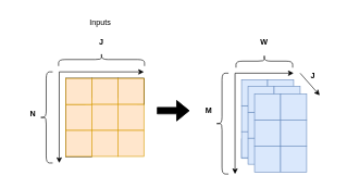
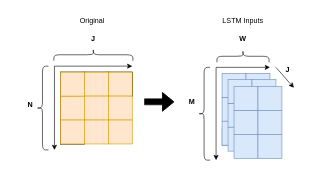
- <mxCell id="3" value="Inputs&amp;nbsp;" style="text;html=1;strokeColor=none;fillColor=none;align=center;verticalAlign=middle;whiteSpace=wrap;rounded=0;" vertex="1" parent="1"><mxGeometry x="125" y="20" width="60" height="30" as="geometry" /></mxCell>
+ <mxCell id="3" value="Original&amp;nbsp;" style="text;html=1;strokeColor=none;fillColor=none;align=center;verticalAlign=middle;whiteSpace=wrap;rounded=0;" vertex="1" parent="1"><mxGeometry x="125" y="20" width="60" height="30" as="geometry" /></mxCell>
+ <mxCell id="4" value="LSTM Inputs" style="text;html=1;strokeColor=none;fillColor=none;align=center;verticalAlign=middle;whiteSpace=wrap;rounded=0;" vertex="1" parent="1"><mxGeometry x="365" y="20" width="80" height="30" as="geometry" /></mxCell>
